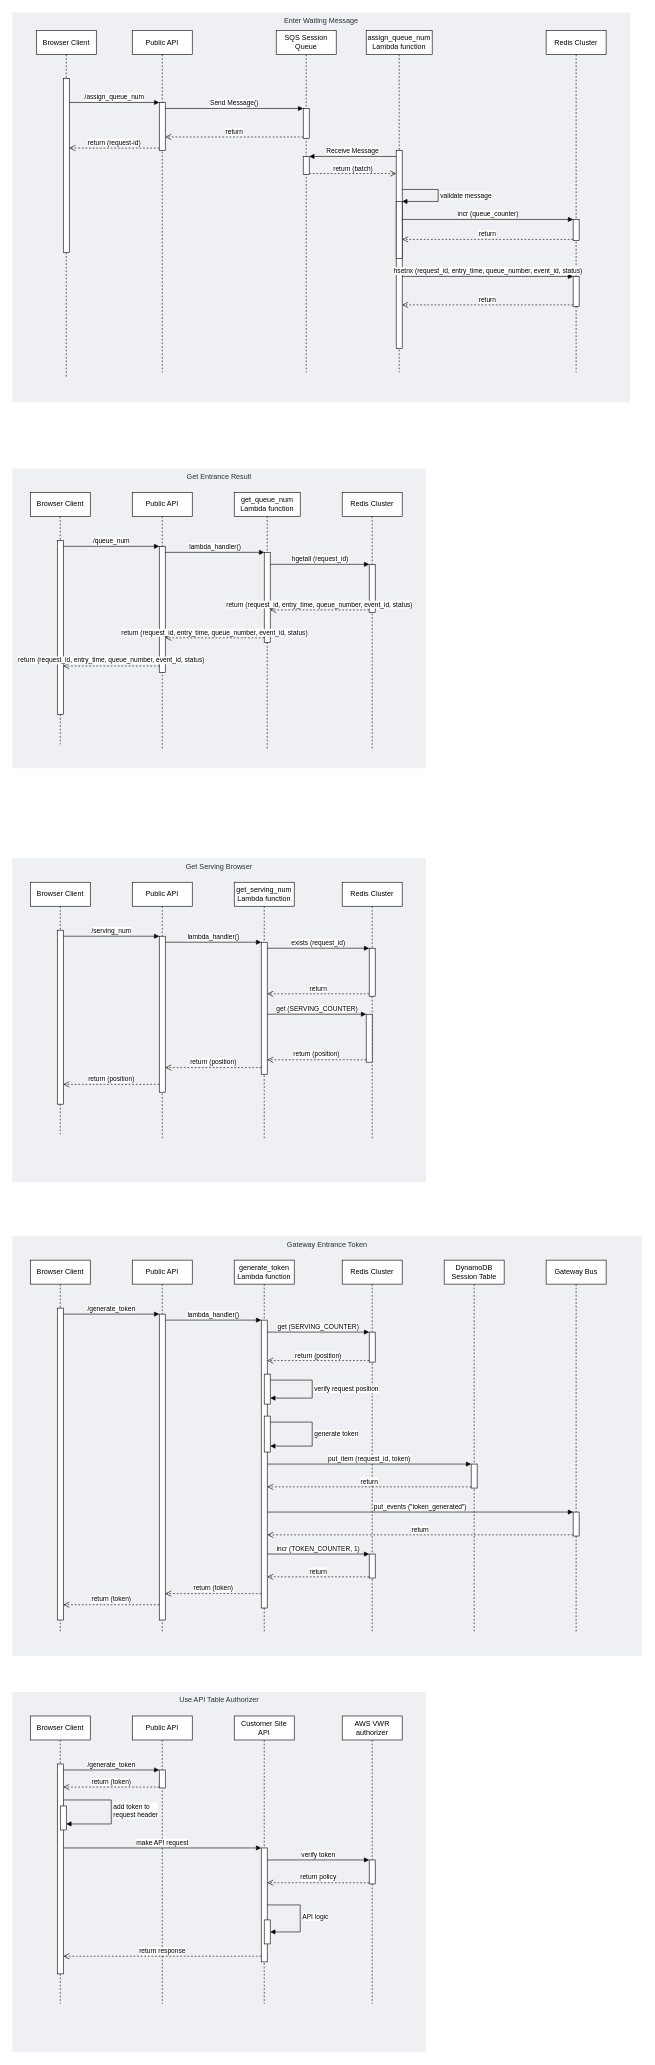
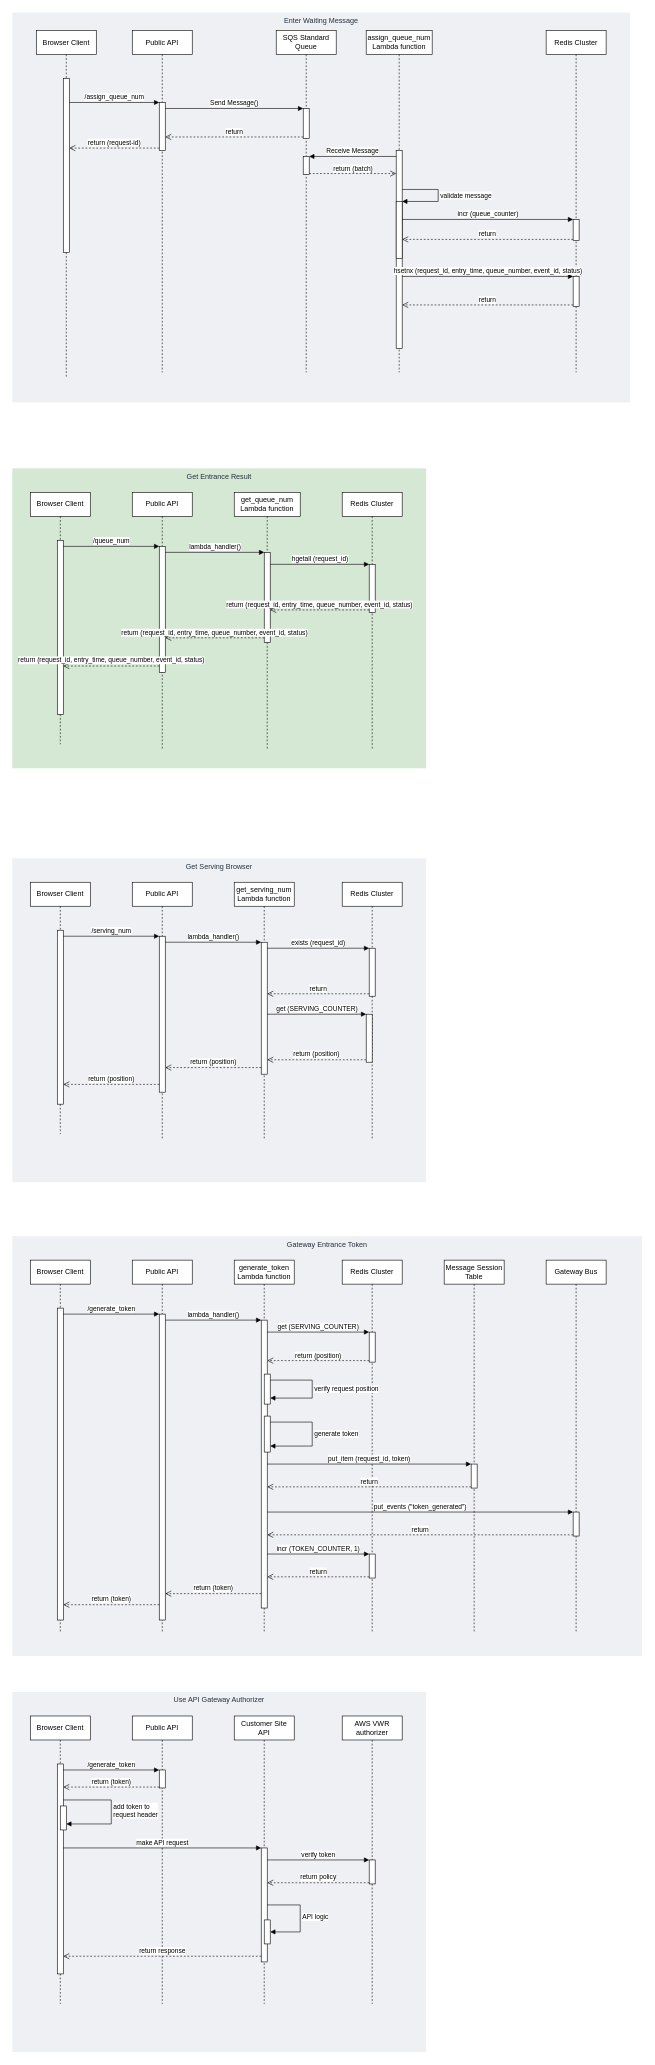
- <mxCell id="6" value="SQS Session Queue" style="shape=umlLifeline;perimeter=lifelinePerimeter;whiteSpace=wrap;html=1;container=1;collapsible=0;recursiveResize=0;outlineConnect=0;" parent="1" vertex="1"><mxGeometry x="460" y="50" width="100" height="570" as="geometry" /></mxCell>
+ <mxCell id="6" value="SQS Standard Queue" style="shape=umlLifeline;perimeter=lifelinePerimeter;whiteSpace=wrap;html=1;container=1;collapsible=0;recursiveResize=0;outlineConnect=0;" parent="1" vertex="1"><mxGeometry x="460" y="50" width="100" height="570" as="geometry" /></mxCell>
- <mxCell id="27" value="Get Entrance Result" style="fillColor=#EFF0F3;strokeColor=none;dashed=0;verticalAlign=top;fontStyle=0;fontColor=#232F3D;" parent="1" vertex="1"><mxGeometry x="20" y="780" width="690" height="500" as="geometry" /></mxCell>
+ <mxCell id="27" value="Get Entrance Result" style="fillColor=#d5e8d4;strokeColor=none;dashed=0;verticalAlign=top;fontStyle=0;fontColor=#232F3D;" parent="1" vertex="1"><mxGeometry x="20" y="780" width="690" height="500" as="geometry" /></mxCell>
- <mxCell id="76" value="DynamoDB Session Table" style="shape=umlLifeline;perimeter=lifelinePerimeter;whiteSpace=wrap;html=1;container=1;collapsible=0;recursiveResize=0;outlineConnect=0;" parent="1" vertex="1"><mxGeometry x="740" y="2100" width="100" height="620" as="geometry" /></mxCell>
+ <mxCell id="76" value="Message Session Table" style="shape=umlLifeline;perimeter=lifelinePerimeter;whiteSpace=wrap;html=1;container=1;collapsible=0;recursiveResize=0;outlineConnect=0;" parent="1" vertex="1"><mxGeometry x="740" y="2100" width="100" height="620" as="geometry" /></mxCell>
- <mxCell id="90" value="Use API Table Authorizer" style="fillColor=#EFF0F3;strokeColor=none;dashed=0;verticalAlign=top;fontStyle=0;fontColor=#232F3D;" parent="1" vertex="1"><mxGeometry x="20" y="2820" width="690" height="600" as="geometry" /></mxCell>
+ <mxCell id="90" value="Use API Gateway Authorizer" style="fillColor=#EFF0F3;strokeColor=none;dashed=0;verticalAlign=top;fontStyle=0;fontColor=#232F3D;" parent="1" vertex="1"><mxGeometry x="20" y="2820" width="690" height="600" as="geometry" /></mxCell>
